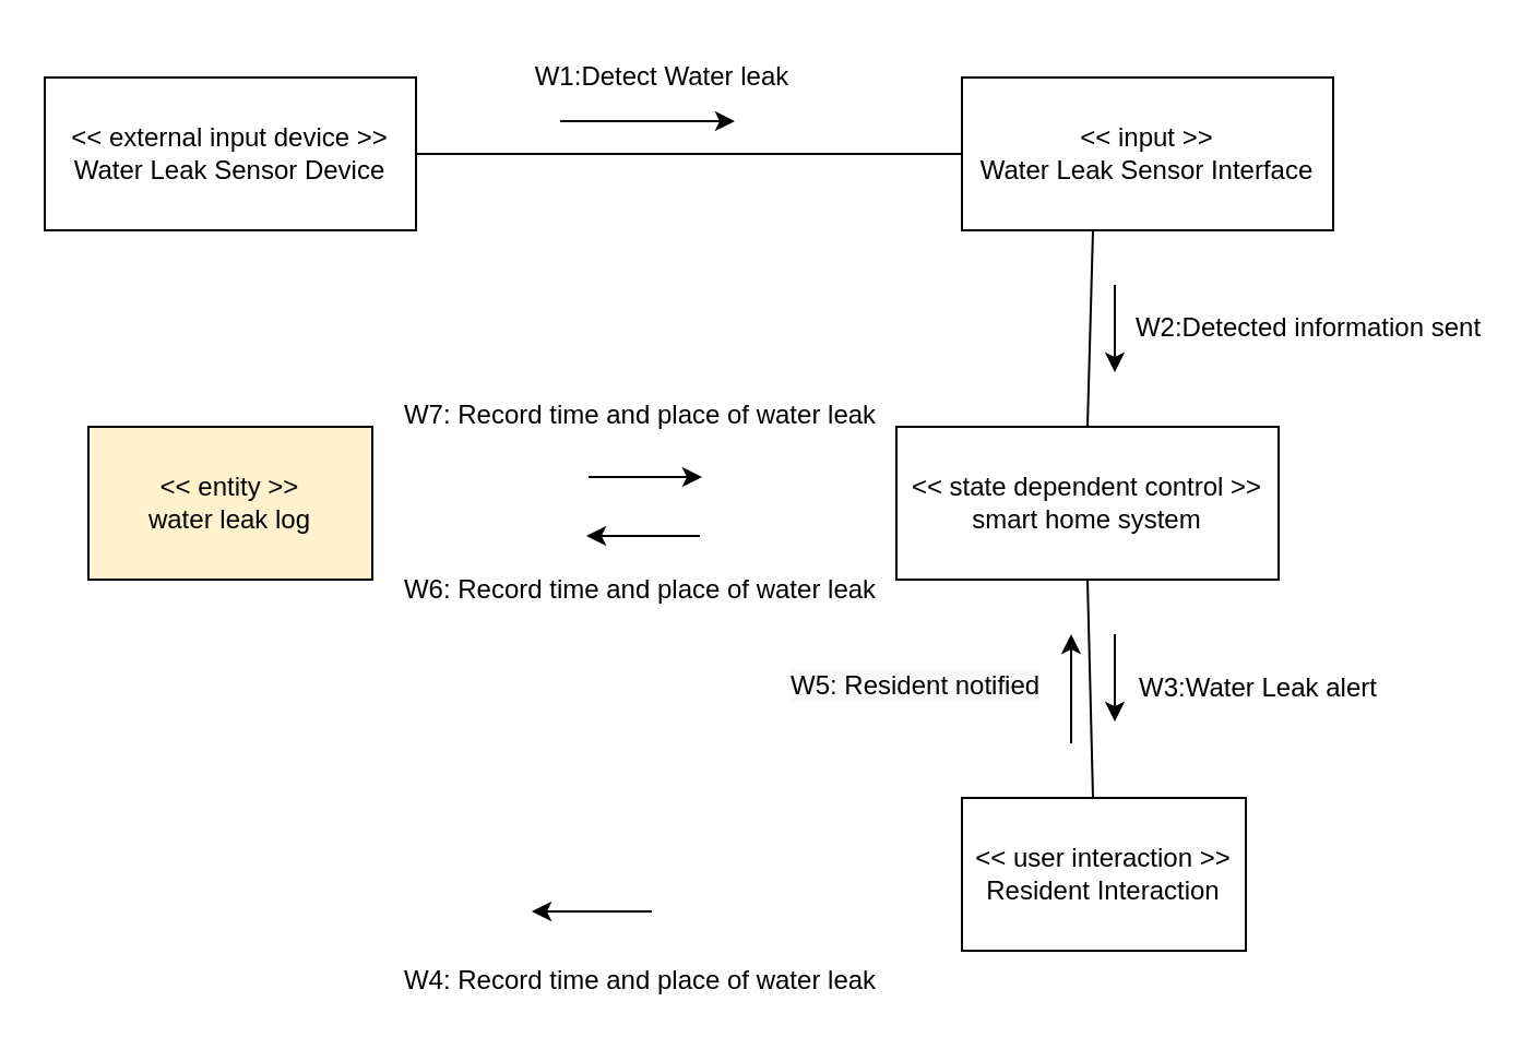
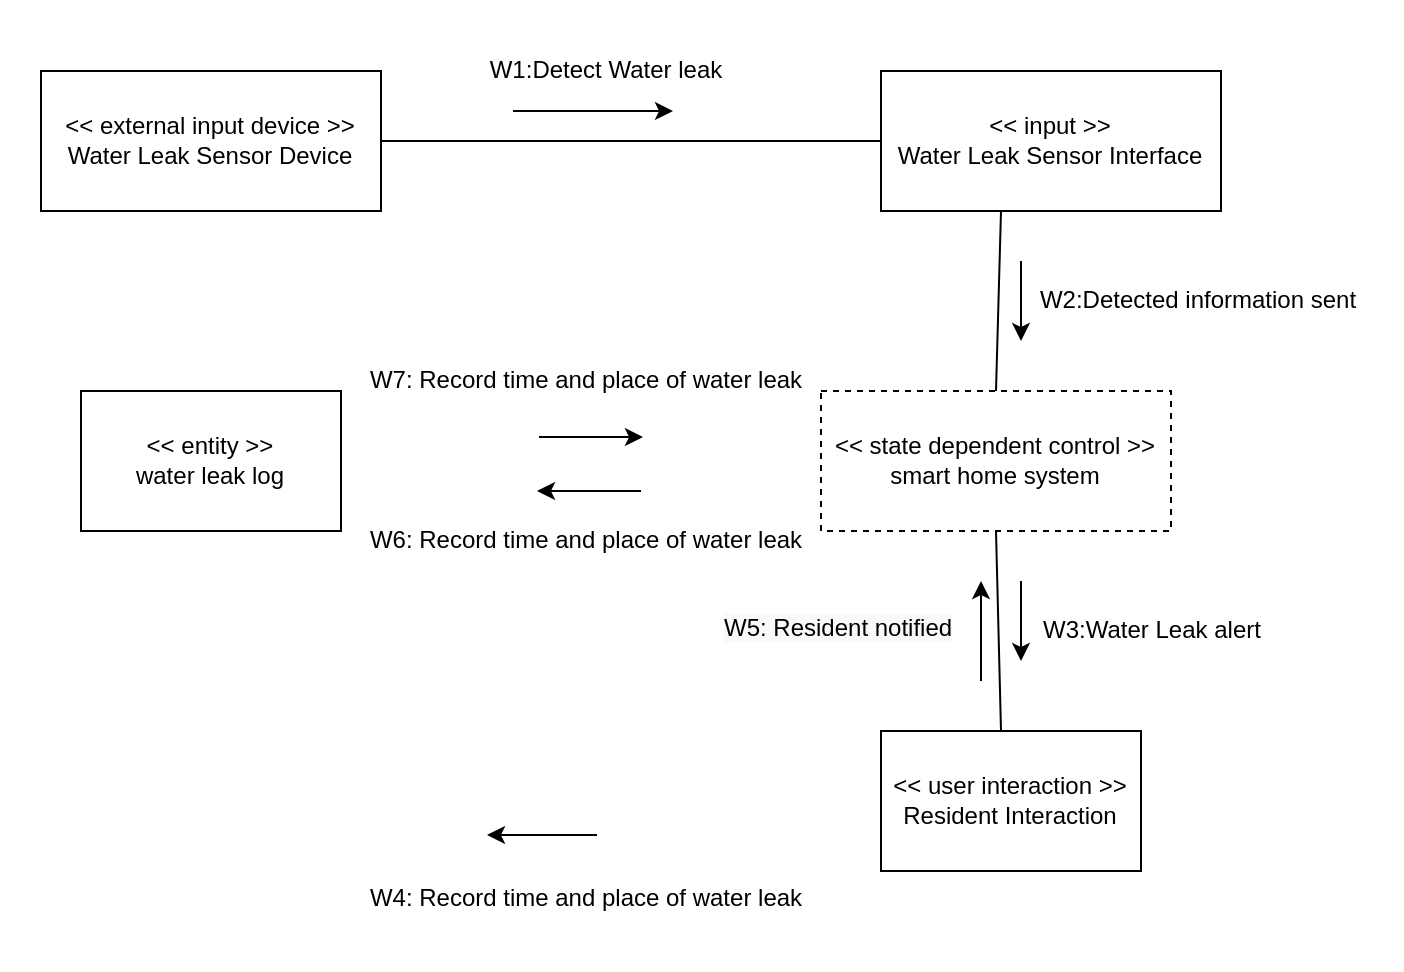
- <mxCell id="4" value="&amp;lt;&amp;lt; entity &amp;gt;&amp;gt;&lt;br&gt;water leak log" style="rounded=0;whiteSpace=wrap;html=1;fillColor=#fff2cc;" vertex="1" parent="1"><mxGeometry x="40" y="195" width="130" height="70" as="geometry" /></mxCell>
+ <mxCell id="4" value="&amp;lt;&amp;lt; entity &amp;gt;&amp;gt;&lt;br&gt;water leak log" style="rounded=0;whiteSpace=wrap;html=1;" vertex="1" parent="1"><mxGeometry x="40" y="195" width="130" height="70" as="geometry" /></mxCell>
- <mxCell id="3" value="&amp;lt;&amp;lt; state dependent control &amp;gt;&amp;gt;&lt;br&gt;smart home system" style="rounded=0;whiteSpace=wrap;html=1;" vertex="1" parent="1"><mxGeometry x="410" y="195" width="175" height="70" as="geometry" /></mxCell>
+ <mxCell id="3" value="&amp;lt;&amp;lt; state dependent control &amp;gt;&amp;gt;&lt;br&gt;smart home system" style="rounded=0;whiteSpace=wrap;html=1;dashed=1;" vertex="1" parent="1"><mxGeometry x="410" y="195" width="175" height="70" as="geometry" /></mxCell>
